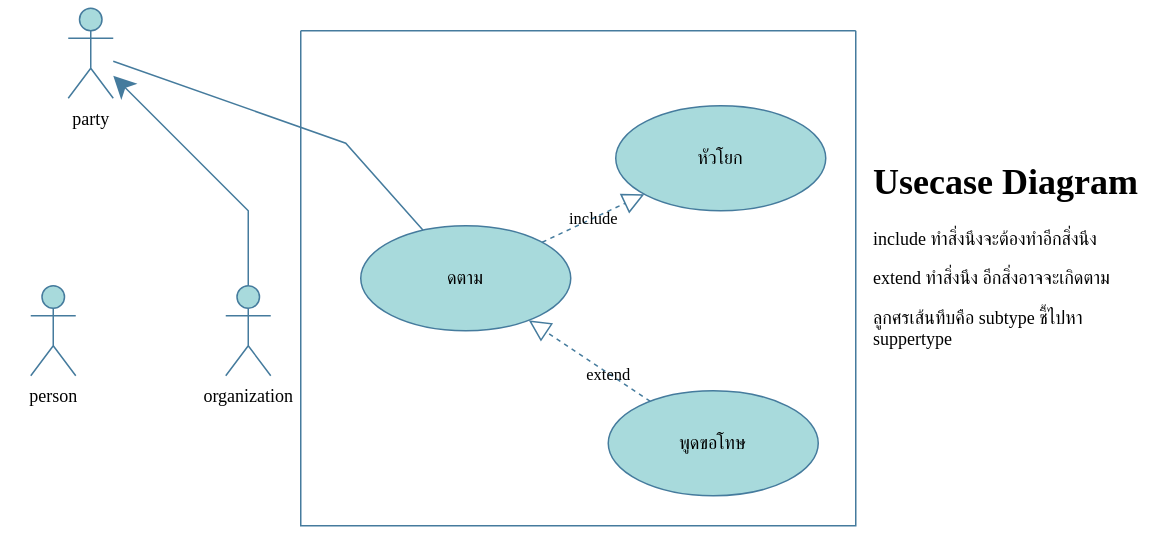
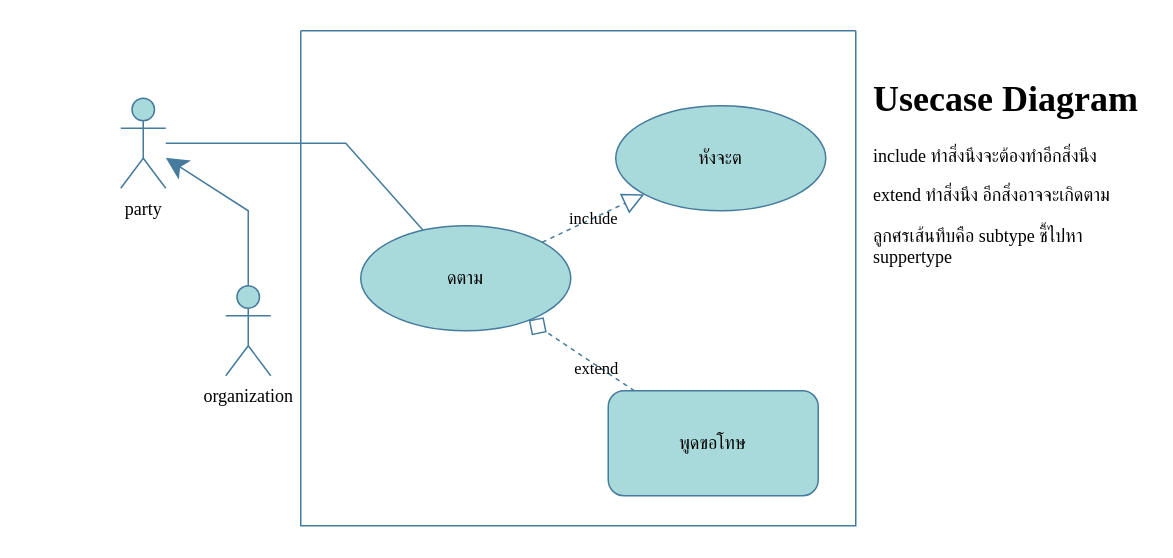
- <mxCell id="2" value="party" style="shape=umlActor;verticalLabelPosition=bottom;verticalAlign=top;html=1;labelBackgroundColor=none;fillColor=#A8DADC;strokeColor=#457B9D;fontColor=#000000;fontFamily=Tahoma;" parent="1" vertex="1"><mxGeometry x="45" y="5" width="30" height="60" as="geometry" /></mxCell>
+ <mxCell id="2" value="party" style="shape=umlActor;verticalLabelPosition=bottom;verticalAlign=top;html=1;labelBackgroundColor=none;fillColor=#A8DADC;strokeColor=#457B9D;fontColor=#000000;fontFamily=Tahoma;" parent="1" vertex="1"><mxGeometry x="80" y="65" width="30" height="60" as="geometry" /></mxCell>
- <mxCell id="5" value="หัวโยก" style="ellipse;whiteSpace=wrap;html=1;labelBackgroundColor=none;fillColor=#A8DADC;strokeColor=#457B9D;fontColor=#000000;fontFamily=Tahoma;" parent="3" vertex="1"><mxGeometry x="210" y="50" width="140" height="70" as="geometry" /></mxCell>
+ <mxCell id="5" value="หังจะต" style="ellipse;whiteSpace=wrap;html=1;labelBackgroundColor=none;fillColor=#A8DADC;strokeColor=#457B9D;fontColor=#000000;fontFamily=Tahoma;" parent="3" vertex="1"><mxGeometry x="210" y="50" width="140" height="70" as="geometry" /></mxCell>
- <mxCell id="10" value="&lt;h1 style=&quot;margin-top: 0px;&quot;&gt;Usecase Diagram&lt;/h1&gt;&lt;p&gt;include ทำสิ่งนึงจะต้องทำอีกสิ่งนึง&lt;/p&gt;&lt;p&gt;extend ทำสิ่งนึง อีกสิ่งอาจจะเกิดตาม&lt;/p&gt;&lt;p&gt;ลูกศรเส้นทึบคือ subtype ชี้ไปหา suppertype&lt;/p&gt;" style="text;html=1;whiteSpace=wrap;overflow=hidden;rounded=0;labelBackgroundColor=none;fontColor=#000000;fontFamily=Tahoma;" parent="1" vertex="1"><mxGeometry x="580" y="100" width="180" height="190" as="geometry" /></mxCell>
+ <mxCell id="10" value="&lt;h1 style=&quot;margin-top: 0px;&quot;&gt;Usecase Diagram&lt;/h1&gt;&lt;p&gt;include ทำสิ่งนึงจะต้องทำอีกสิ่งนึง&lt;/p&gt;&lt;p&gt;extend ทำสิ่งนึง อีกสิ่งอาจจะเกิดตาม&lt;/p&gt;&lt;p&gt;ลูกศรเส้นทึบคือ subtype ชี้ไปหา suppertype&lt;/p&gt;" style="text;html=1;whiteSpace=wrap;overflow=hidden;rounded=0;labelBackgroundColor=none;fontColor=#000000;fontFamily=Tahoma;" parent="1" vertex="1"><mxGeometry x="580" y="45" width="180" height="190" as="geometry" /></mxCell>
- <mxCell id="12" value="person" style="shape=umlActor;verticalLabelPosition=bottom;verticalAlign=top;html=1;strokeColor=#457B9D;fontColor=#000000;fillColor=#A8DADC;fontFamily=Tahoma;" parent="1" vertex="1"><mxGeometry x="20" y="190" width="30" height="60" as="geometry" /></mxCell>
- <mxCell id="8" value="" style="endArrow=block;dashed=1;endFill=0;endSize=12;html=1;rounded=0;labelBackgroundColor=none;strokeColor=#457B9D;fontColor=#000000;fontFamily=Tahoma;" parent="3" source="6" target="4" edge="1"><mxGeometry width="160" relative="1" as="geometry"><mxPoint x="100" y="410" as="sourcePoint" /><mxPoint x="310" y="230" as="targetPoint" /></mxGeometry></mxCell>
+ <mxCell id="8" value="" style="endArrow=diamond;dashed=1;endFill=0;endSize=12;html=1;rounded=0;labelBackgroundColor=none;strokeColor=#457B9D;fontColor=#000000;fontFamily=Tahoma;" parent="3" source="6" target="4" edge="1"><mxGeometry width="160" relative="1" as="geometry"><mxPoint x="100" y="410" as="sourcePoint" /><mxPoint x="310" y="230" as="targetPoint" /></mxGeometry></mxCell>
- <mxCell id="6" value="พูดขอโทษ" style="ellipse;whiteSpace=wrap;html=1;labelBackgroundColor=none;fillColor=#A8DADC;strokeColor=#457B9D;fontColor=#000000;fontFamily=Tahoma;" parent="3" vertex="1"><mxGeometry x="205" y="240" width="140" height="70" as="geometry" /></mxCell>
+ <mxCell id="6" value="พูดขอโทษ" style="whiteSpace=wrap;html=1;labelBackgroundColor=none;fillColor=#A8DADC;strokeColor=#457B9D;fontColor=#000000;fontFamily=Tahoma;rounded=1;" parent="3" vertex="1"><mxGeometry x="205" y="240" width="140" height="70" as="geometry" /></mxCell>
